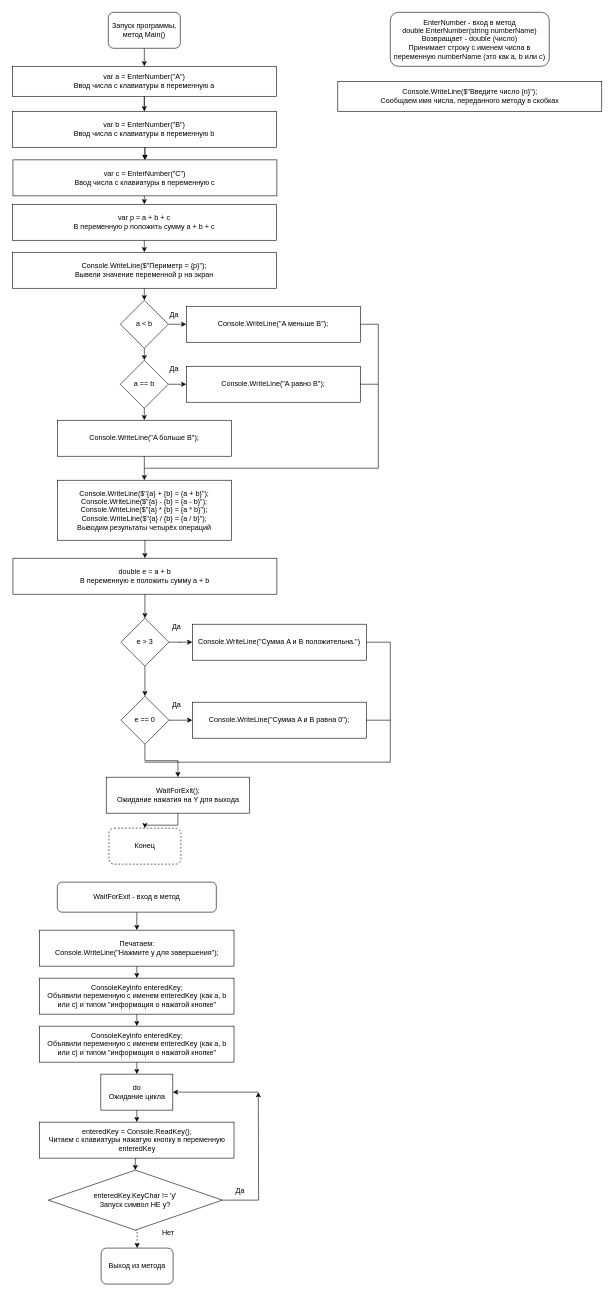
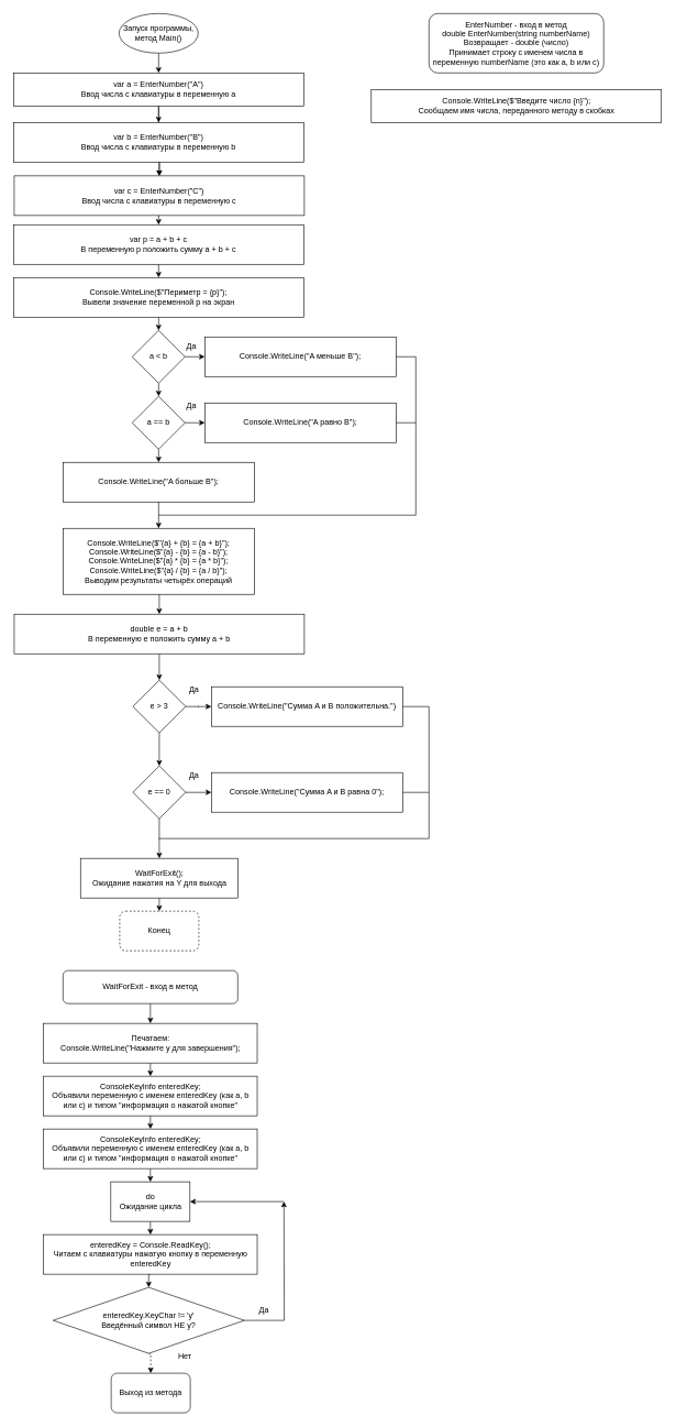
- <mxCell id="3" value="Запуск программы, метод Main()" style="rounded=1;whiteSpace=wrap;html=1;" vertex="1" parent="1"><mxGeometry x="180" y="20" width="120" height="60" as="geometry" /></mxCell>
+ <mxCell id="3" value="Запуск программы, метод Main()" style="ellipse;whiteSpace=wrap;html=1;" vertex="1" parent="1"><mxGeometry x="180" y="20" width="120" height="60" as="geometry" /></mxCell>
- <mxCell id="47" value="WaitForExit();&lt;br&gt;Ожидание нажатия на Y для выхода" style="rounded=0;whiteSpace=wrap;html=1;" vertex="1" parent="1"><mxGeometry x="176.5" y="1295" width="239" height="60" as="geometry" /></mxCell>
+ <mxCell id="47" value="WaitForExit();&lt;br&gt;Ожидание нажатия на Y для выхода" style="rounded=0;whiteSpace=wrap;html=1;" vertex="1" parent="1"><mxGeometry x="121.5" y="1300" width="239" height="60" as="geometry" /></mxCell>
- <mxCell id="67" value="enteredKey.KeyChar != 'y'&lt;br&gt;Запуск символ НЕ y?" style="rhombus;whiteSpace=wrap;html=1;" vertex="1" parent="1"><mxGeometry x="80" y="1950" width="290" height="100" as="geometry" /></mxCell>
+ <mxCell id="67" value="enteredKey.KeyChar != 'y'&lt;br&gt;Введённый символ НЕ y?" style="rhombus;whiteSpace=wrap;html=1;" vertex="1" parent="1"><mxGeometry x="80" y="1950" width="290" height="100" as="geometry" /></mxCell>
